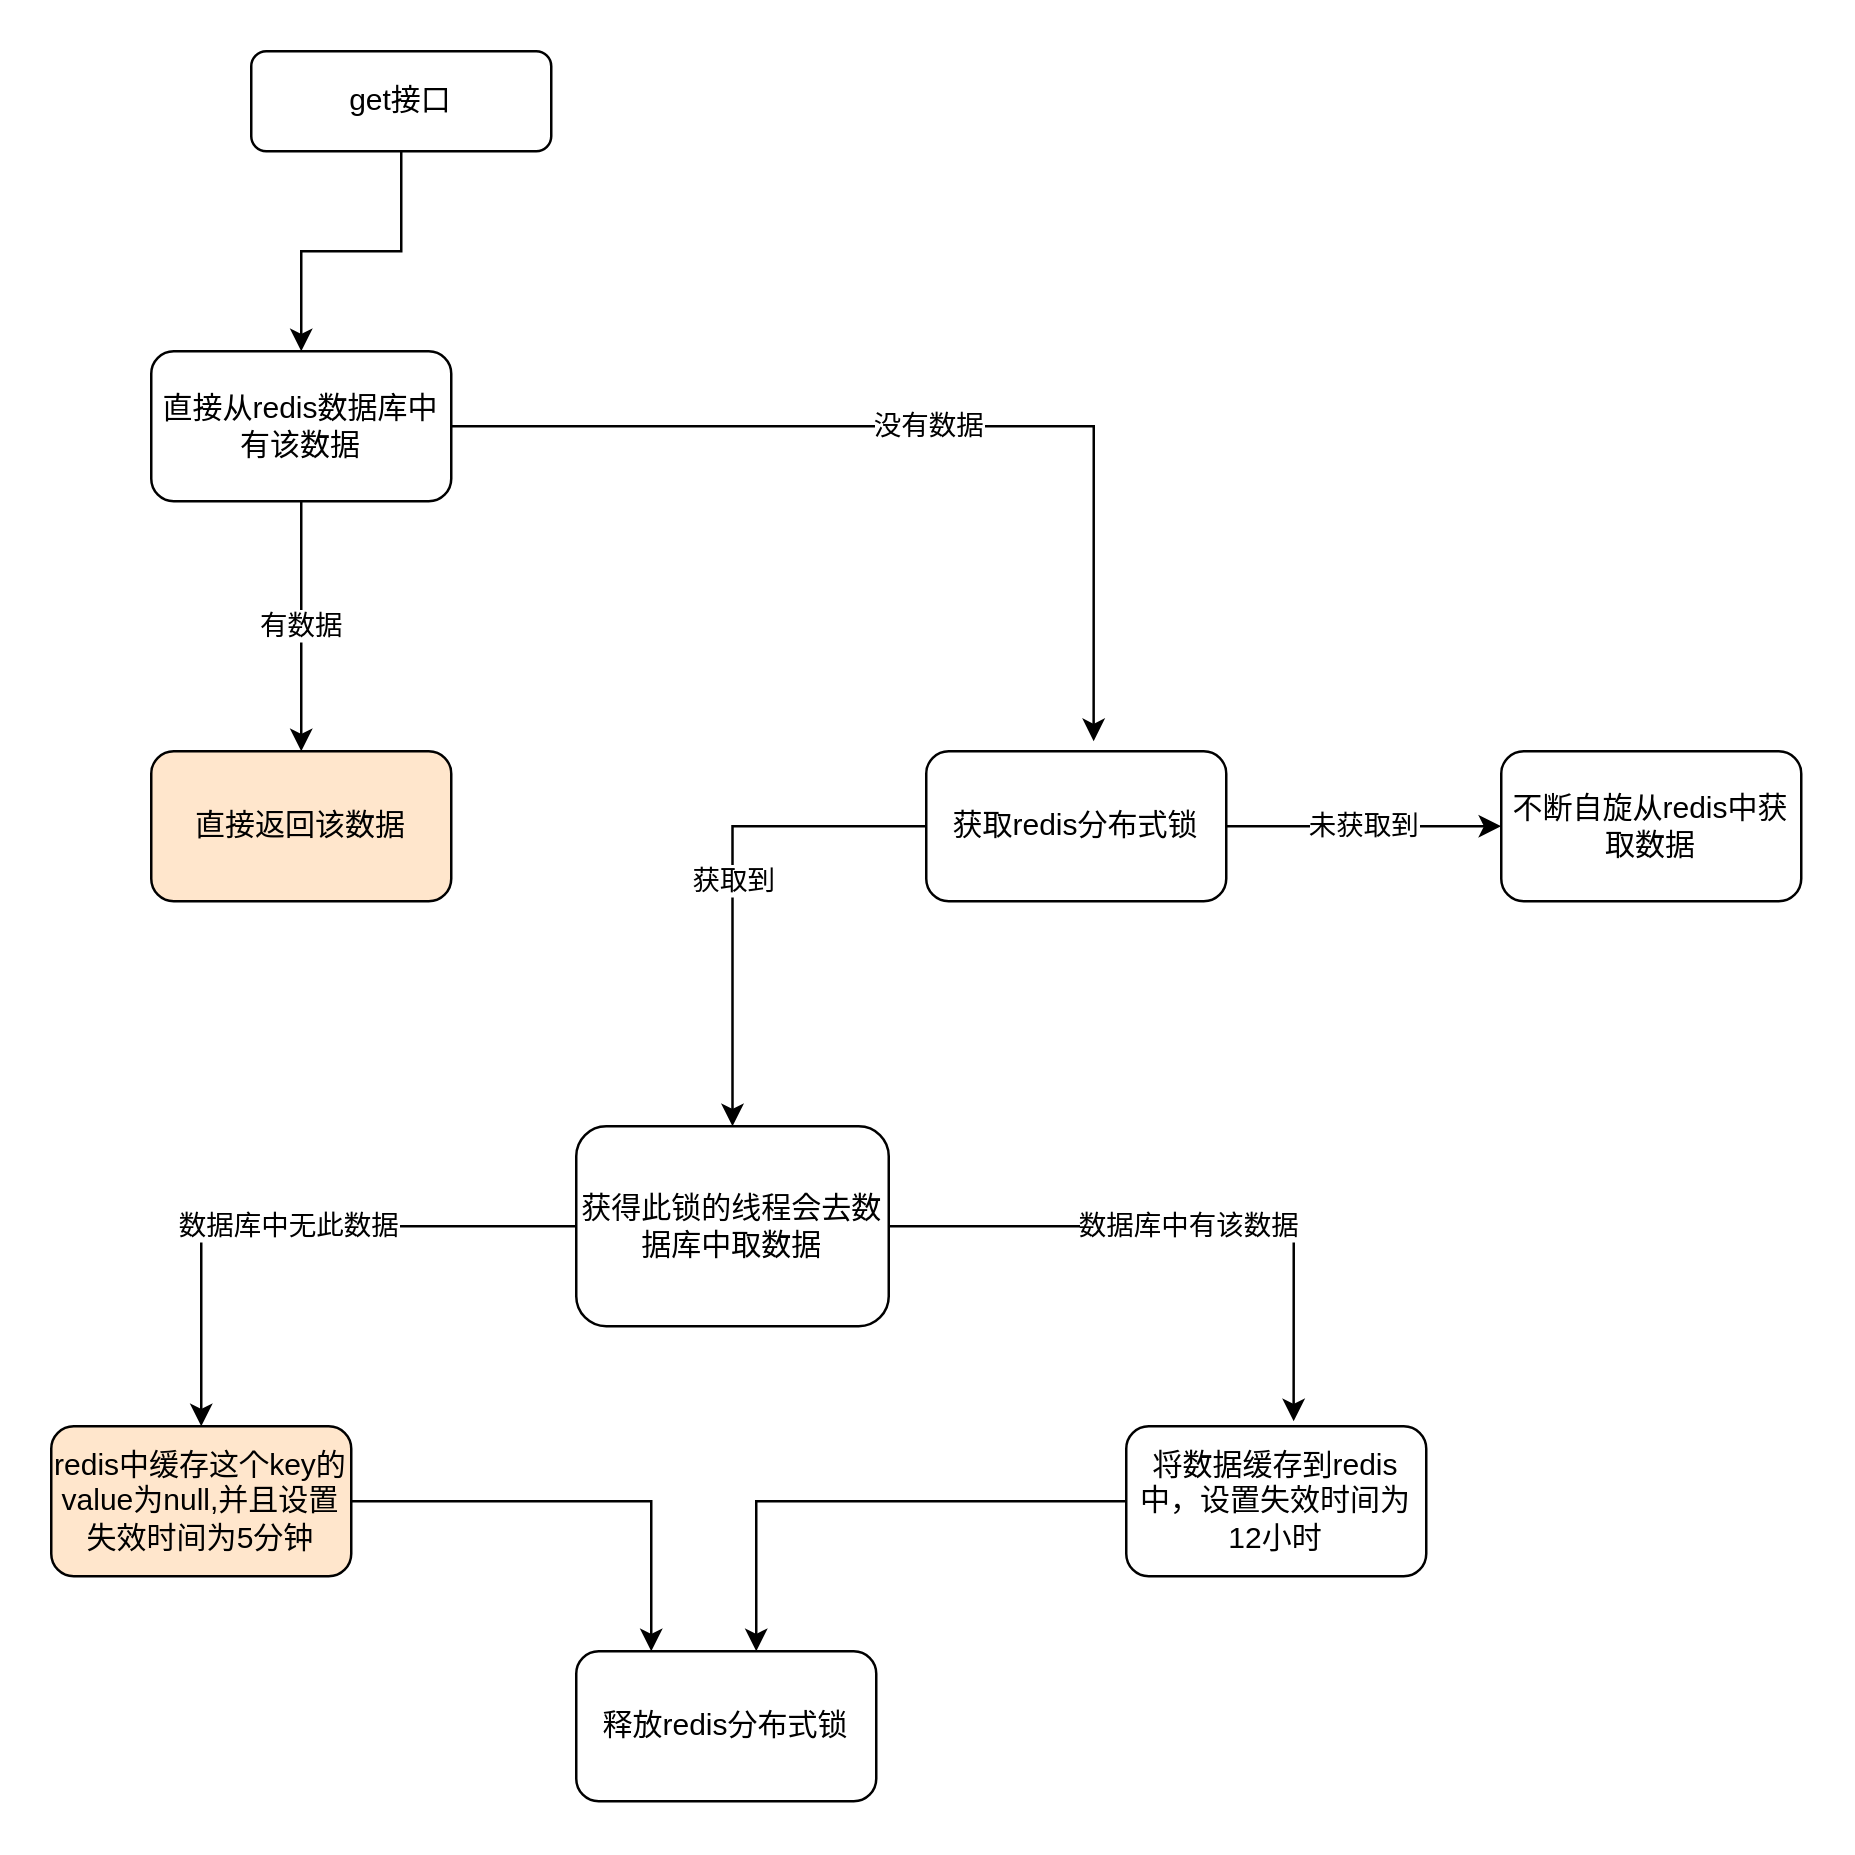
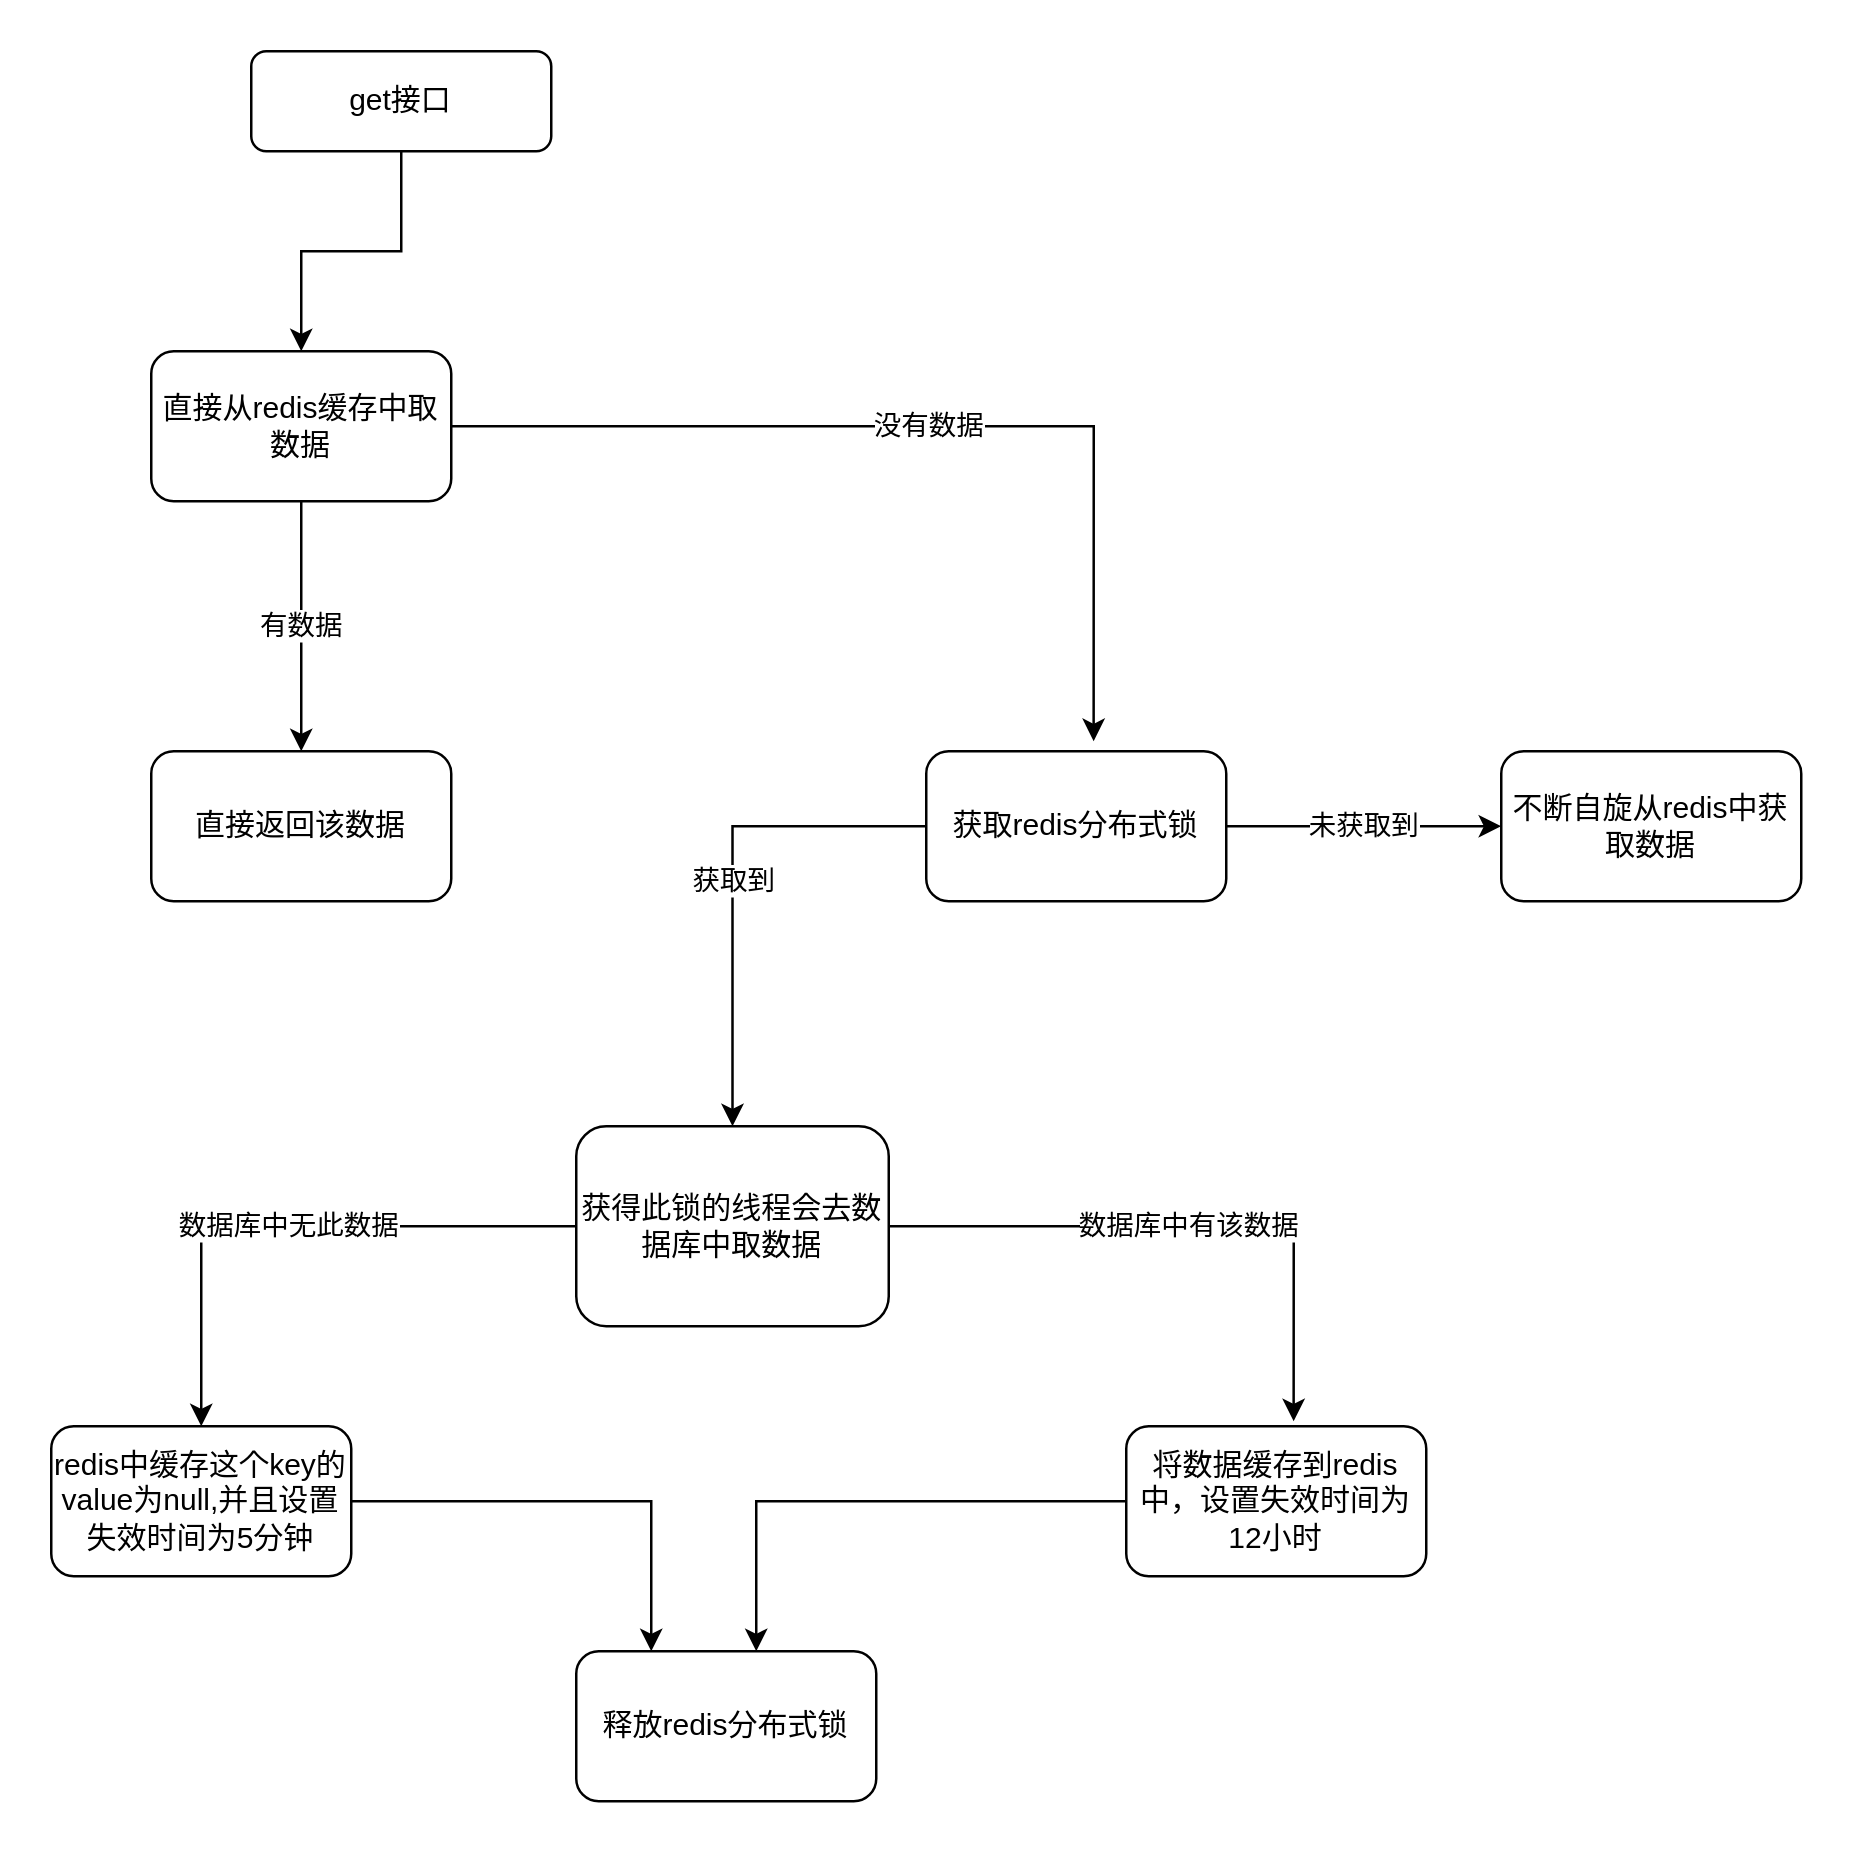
- <mxCell id="6" value="&lt;span&gt;直接从&lt;span lang=&quot;EN-US&quot;&gt;redis&lt;/span&gt;数据库中有该数据&lt;/span&gt;" style="rounded=1;whiteSpace=wrap;html=1;" parent="1" vertex="1"><mxGeometry x="60" y="140" width="120" height="60" as="geometry" /></mxCell>
+ <mxCell id="6" value="&lt;span&gt;直接从&lt;span lang=&quot;EN-US&quot;&gt;redis&lt;/span&gt;缓存中取数据&lt;/span&gt;" style="rounded=1;whiteSpace=wrap;html=1;" parent="1" vertex="1"><mxGeometry x="60" y="140" width="120" height="60" as="geometry" /></mxCell>
- <mxCell id="10" value="直接返回该数据" style="rounded=1;whiteSpace=wrap;html=1;fillColor=#ffe6cc;" parent="1" vertex="1"><mxGeometry x="60" y="300" width="120" height="60" as="geometry" /></mxCell>
+ <mxCell id="10" value="直接返回该数据" style="rounded=1;whiteSpace=wrap;html=1;" parent="1" vertex="1"><mxGeometry x="60" y="300" width="120" height="60" as="geometry" /></mxCell>
- <mxCell id="18" value="&lt;span lang=&quot;EN-US&quot;&gt;redis&lt;/span&gt;&lt;span&gt;中缓存这个&lt;span lang=&quot;EN-US&quot;&gt;key&lt;/span&gt;的&lt;span lang=&quot;EN-US&quot;&gt;value&lt;/span&gt;为&lt;span lang=&quot;EN-US&quot;&gt;null,&lt;/span&gt;并且设置失效时间为&lt;span lang=&quot;EN-US&quot;&gt;5&lt;/span&gt;分钟&lt;/span&gt;" style="rounded=1;whiteSpace=wrap;html=1;fillColor=#ffe6cc;" parent="1" vertex="1"><mxGeometry x="20" y="570" width="120" height="60" as="geometry" /></mxCell>
+ <mxCell id="18" value="&lt;span lang=&quot;EN-US&quot;&gt;redis&lt;/span&gt;&lt;span&gt;中缓存这个&lt;span lang=&quot;EN-US&quot;&gt;key&lt;/span&gt;的&lt;span lang=&quot;EN-US&quot;&gt;value&lt;/span&gt;为&lt;span lang=&quot;EN-US&quot;&gt;null,&lt;/span&gt;并且设置失效时间为&lt;span lang=&quot;EN-US&quot;&gt;5&lt;/span&gt;分钟&lt;/span&gt;" style="rounded=1;whiteSpace=wrap;html=1;" parent="1" vertex="1"><mxGeometry x="20" y="570" width="120" height="60" as="geometry" /></mxCell>
